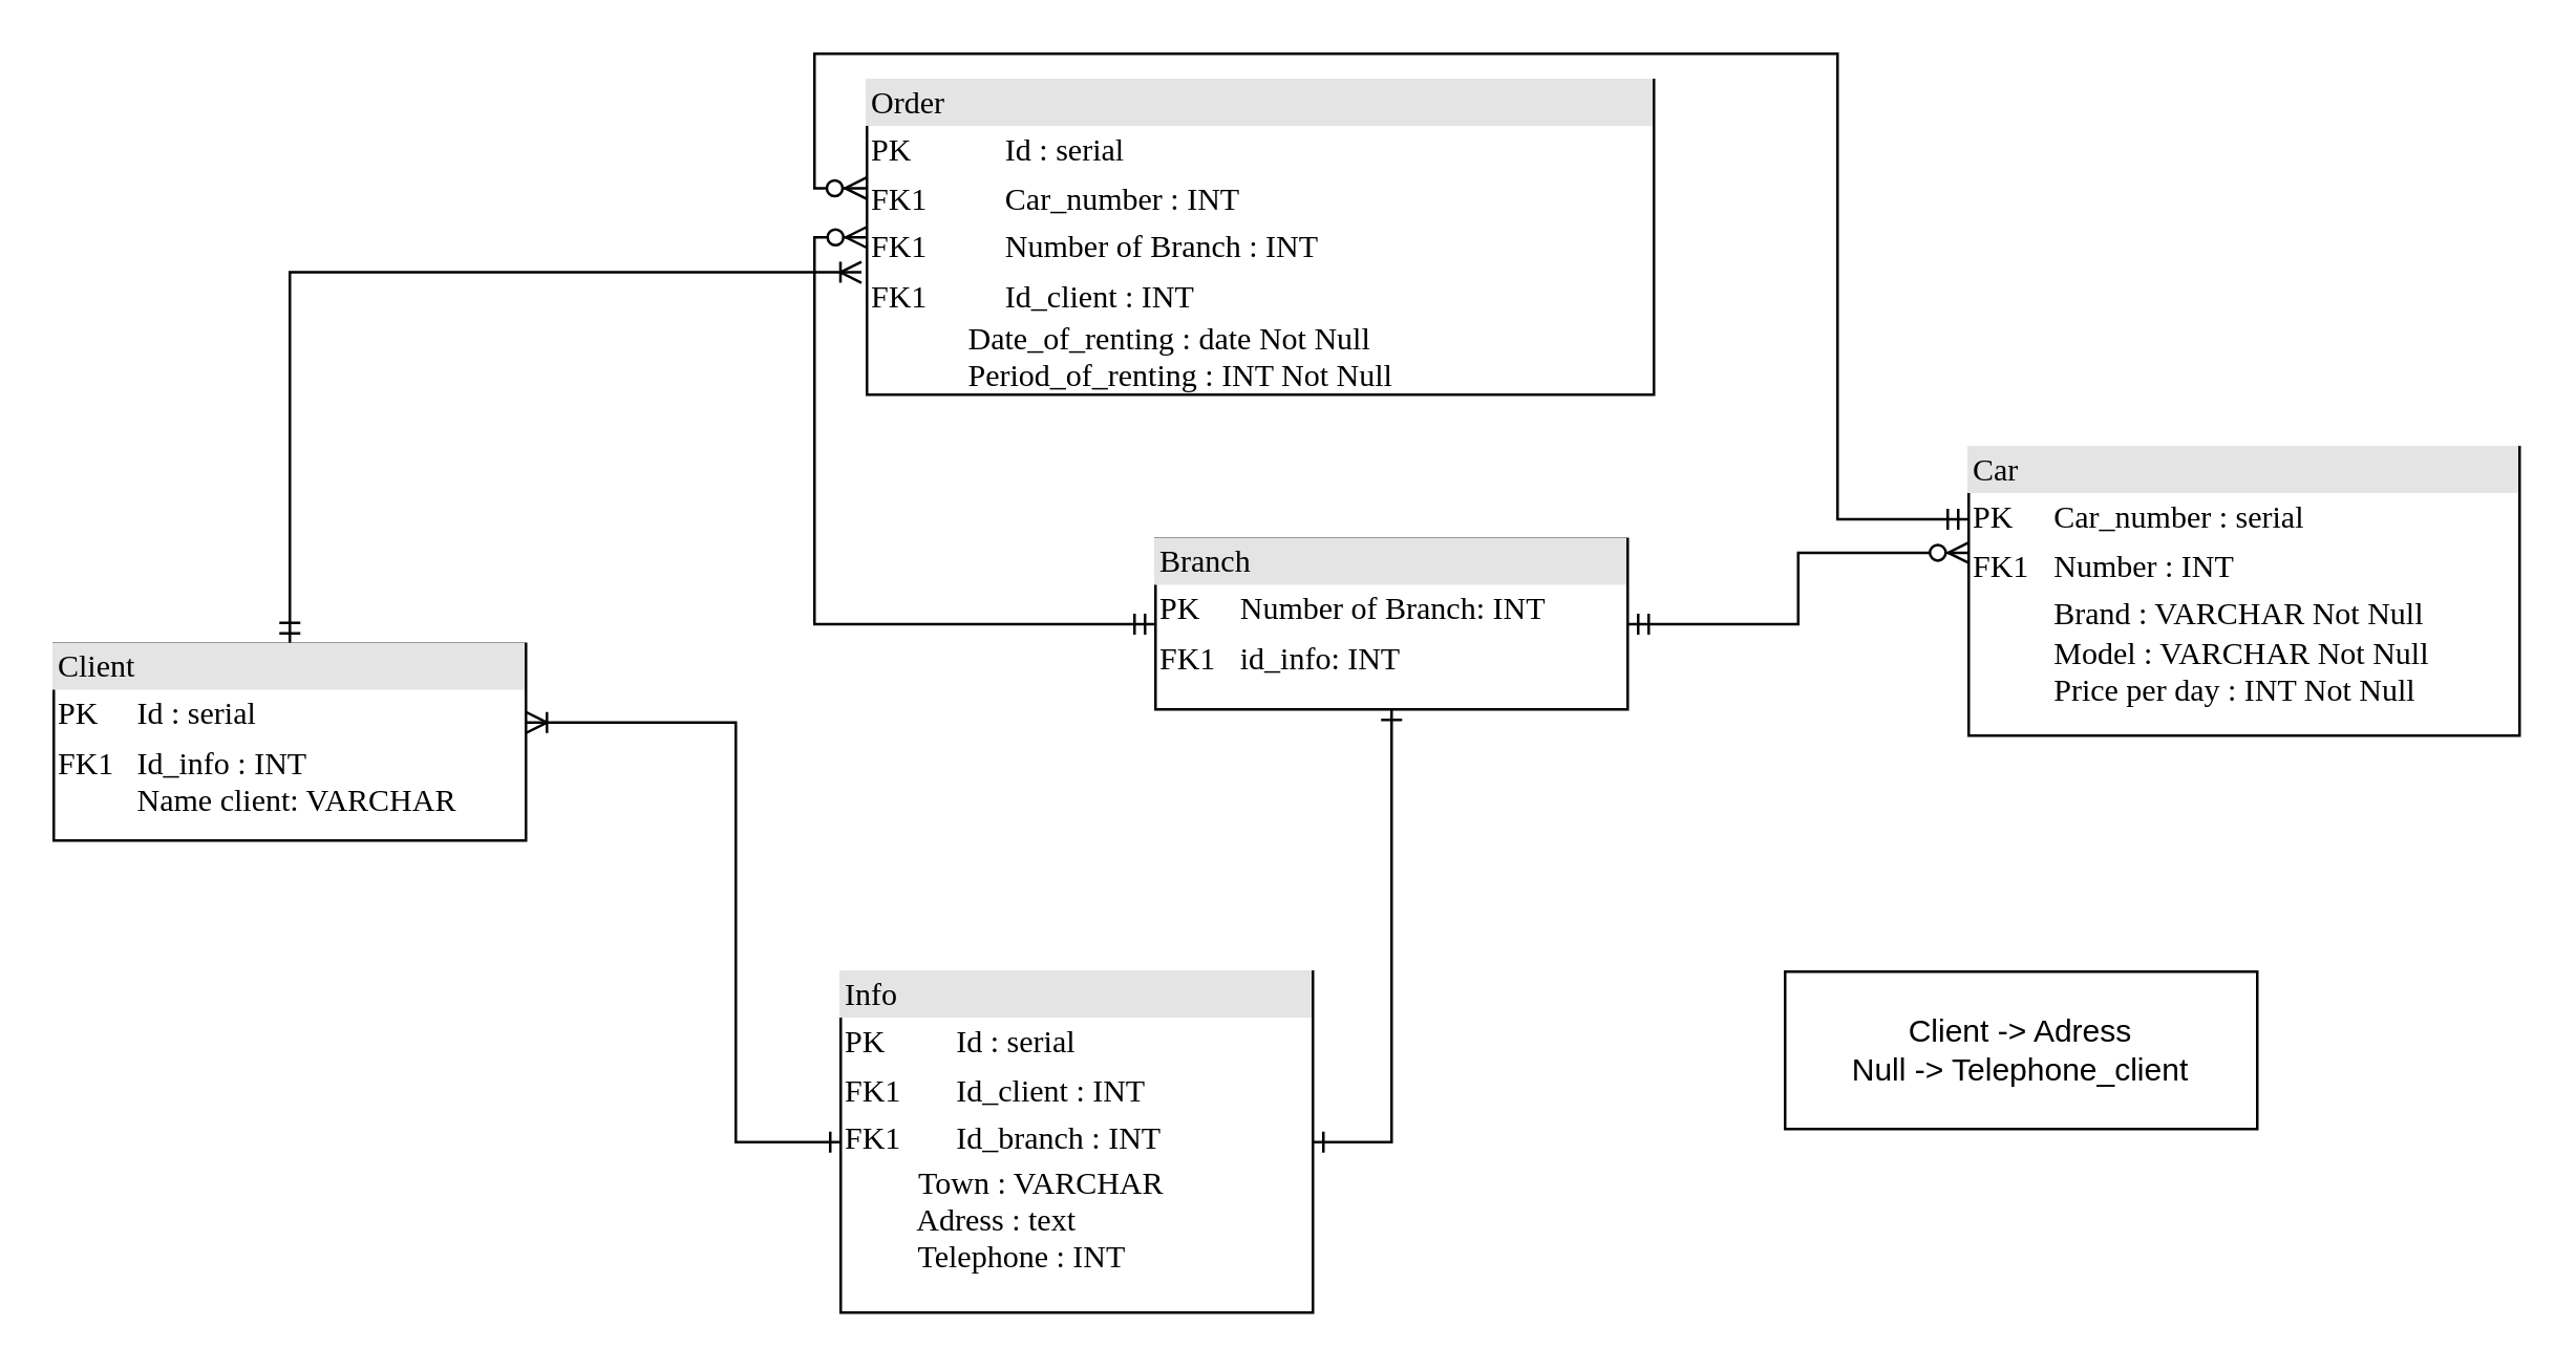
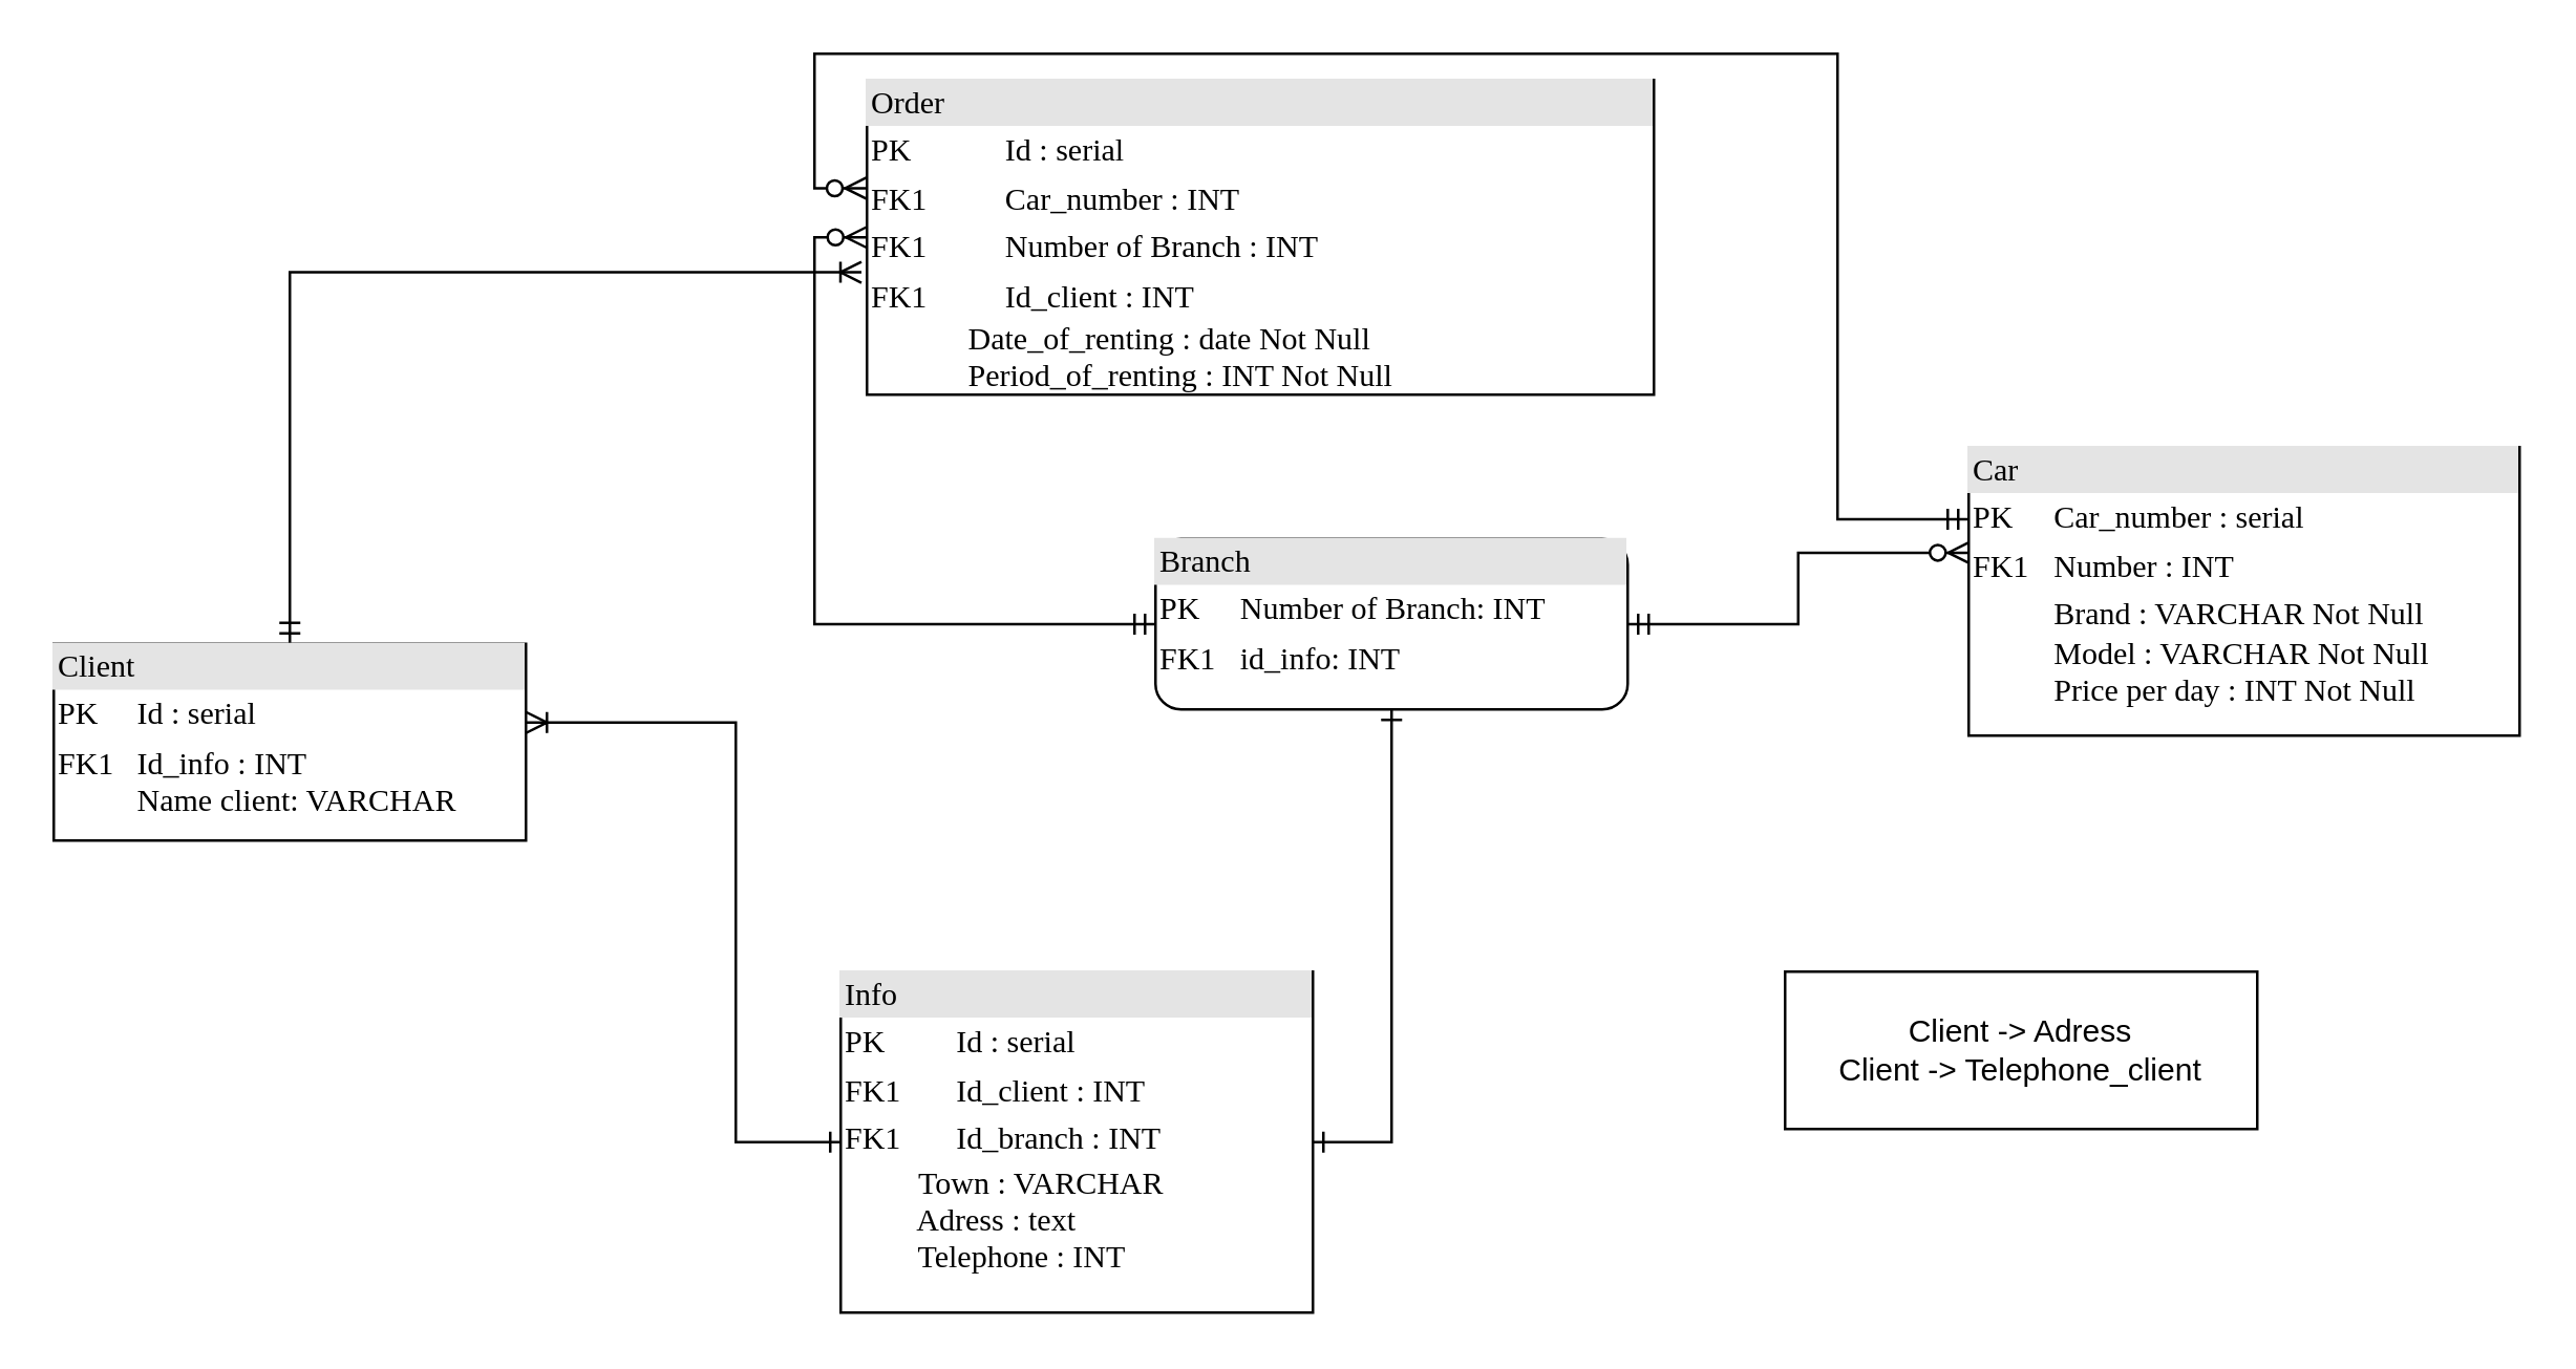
- <mxCell id="7" value="&lt;div style=&quot;box-sizing: border-box ; width: 100% ; background: #e4e4e4 ; padding: 2px&quot;&gt;Branch&lt;/div&gt;&lt;table style=&quot;width: 100% ; font-size: 1em&quot; cellpadding=&quot;2&quot; cellspacing=&quot;0&quot;&gt;&lt;tbody&gt;&lt;tr&gt;&lt;td&gt;PK&lt;/td&gt;&lt;td&gt;Number of Branch: INT&amp;nbsp;&lt;/td&gt;&lt;/tr&gt;&lt;tr&gt;&lt;td&gt;FK1&lt;/td&gt;&lt;td&gt;id_info: INT&lt;/td&gt;&lt;/tr&gt;&lt;/tbody&gt;&lt;/table&gt;" style="verticalAlign=top;align=left;overflow=fill;html=1;rounded=0;shadow=0;comic=0;labelBackgroundColor=none;strokeWidth=1;fontFamily=Verdana;fontSize=12" parent="1" vertex="1"><mxGeometry x="440" y="205" width="180" height="65" as="geometry" /></mxCell>
+ <mxCell id="7" value="&lt;div style=&quot;box-sizing: border-box ; width: 100% ; background: #e4e4e4 ; padding: 2px&quot;&gt;Branch&lt;/div&gt;&lt;table style=&quot;width: 100% ; font-size: 1em&quot; cellpadding=&quot;2&quot; cellspacing=&quot;0&quot;&gt;&lt;tbody&gt;&lt;tr&gt;&lt;td&gt;PK&lt;/td&gt;&lt;td&gt;Number of Branch: INT&amp;nbsp;&lt;/td&gt;&lt;/tr&gt;&lt;tr&gt;&lt;td&gt;FK1&lt;/td&gt;&lt;td&gt;id_info: INT&lt;/td&gt;&lt;/tr&gt;&lt;/tbody&gt;&lt;/table&gt;" style="verticalAlign=top;align=left;overflow=fill;html=1;shadow=0;comic=0;labelBackgroundColor=none;strokeWidth=1;fontFamily=Verdana;fontSize=12;rounded=1;" parent="1" vertex="1"><mxGeometry x="440" y="205" width="180" height="65" as="geometry" /></mxCell>
- <mxCell id="15" value="Client -&amp;gt; Adress&lt;br&gt;Null -&amp;gt; Telephone_client" style="text;html=1;strokeColor=none;fillColor=none;align=center;verticalAlign=middle;whiteSpace=wrap;rounded=0;" parent="13" vertex="1"><mxGeometry width="180" height="60" as="geometry" /></mxCell>
+ <mxCell id="15" value="Client -&amp;gt; Adress&lt;br&gt;Client -&amp;gt; Telephone_client" style="text;html=1;strokeColor=none;fillColor=none;align=center;verticalAlign=middle;whiteSpace=wrap;rounded=0;" parent="13" vertex="1"><mxGeometry width="180" height="60" as="geometry" /></mxCell>
